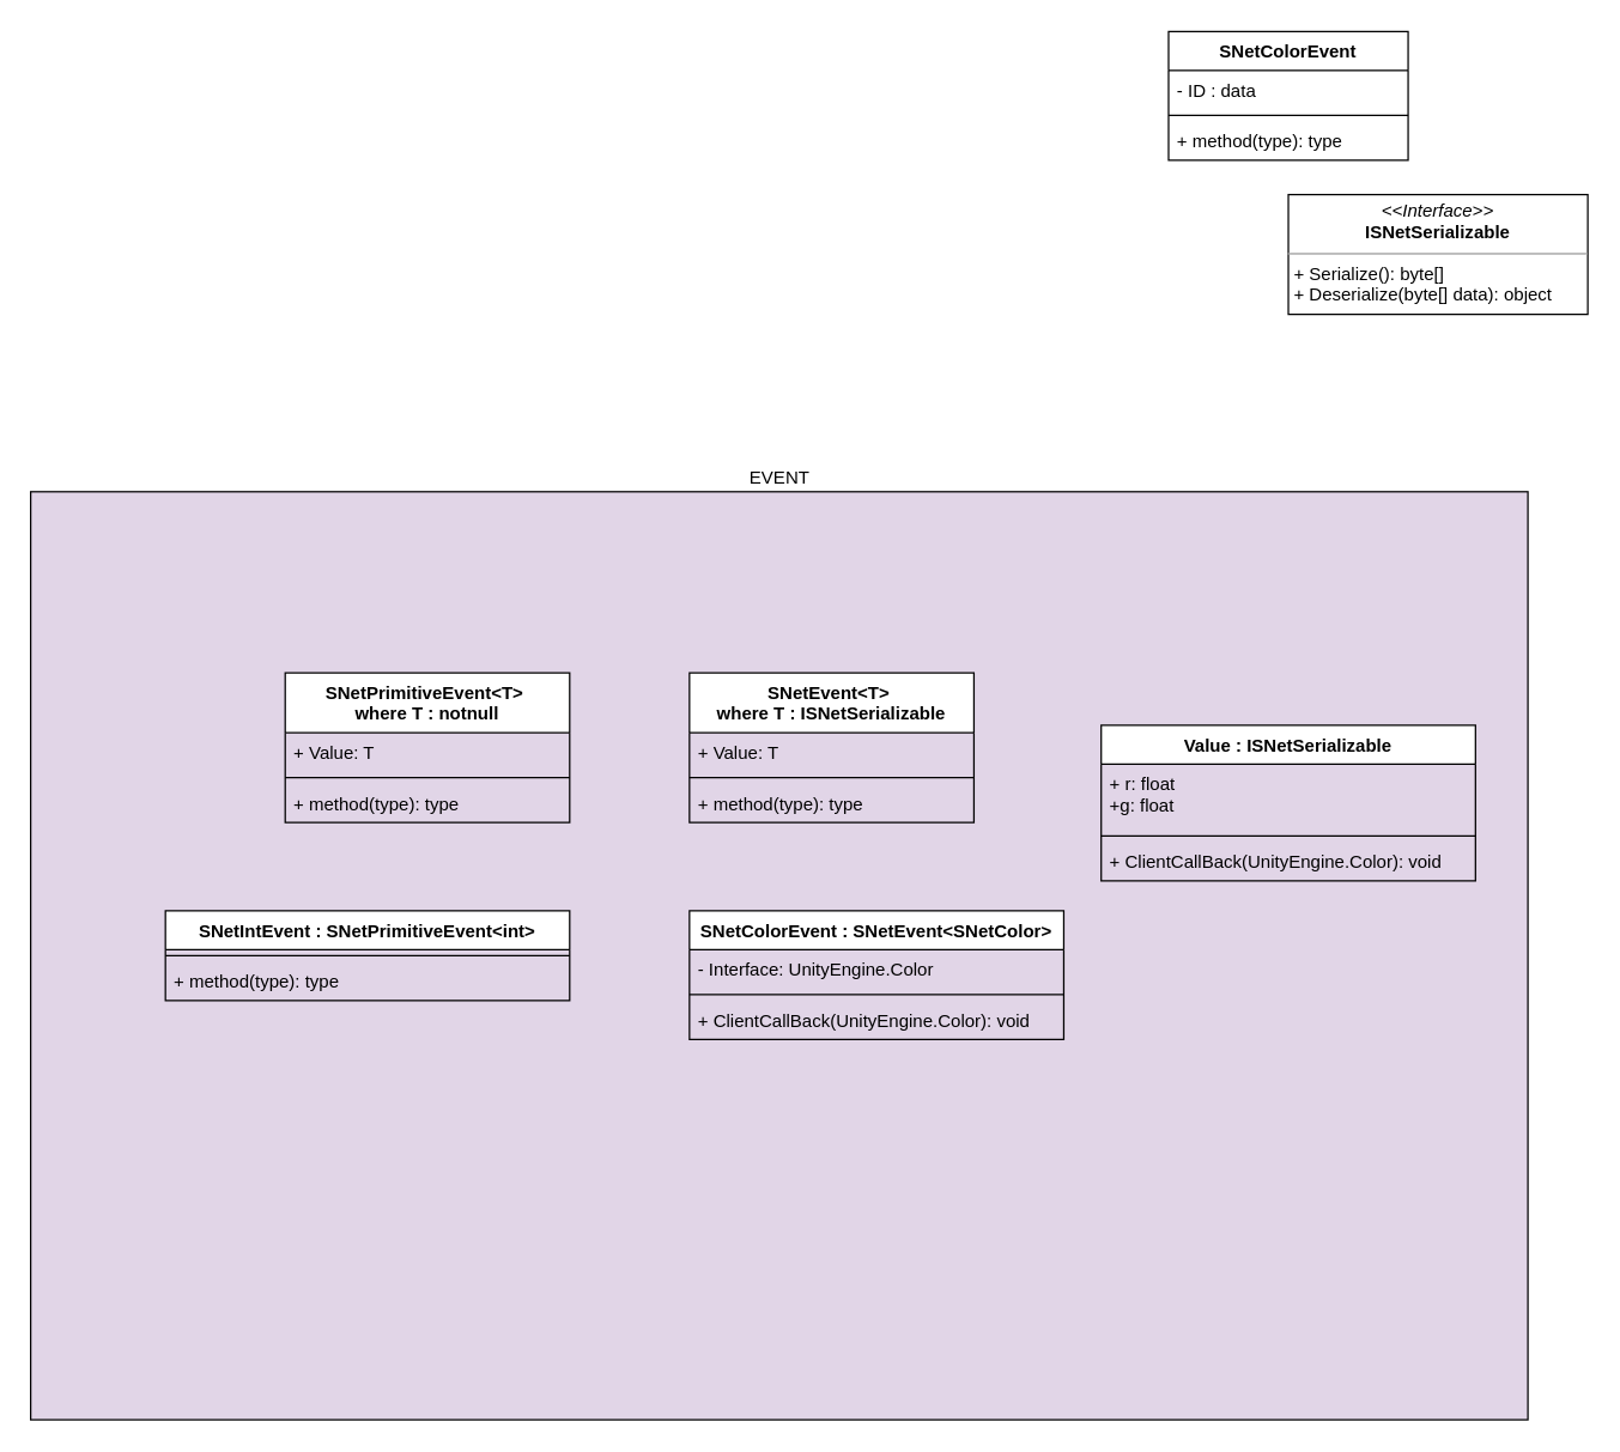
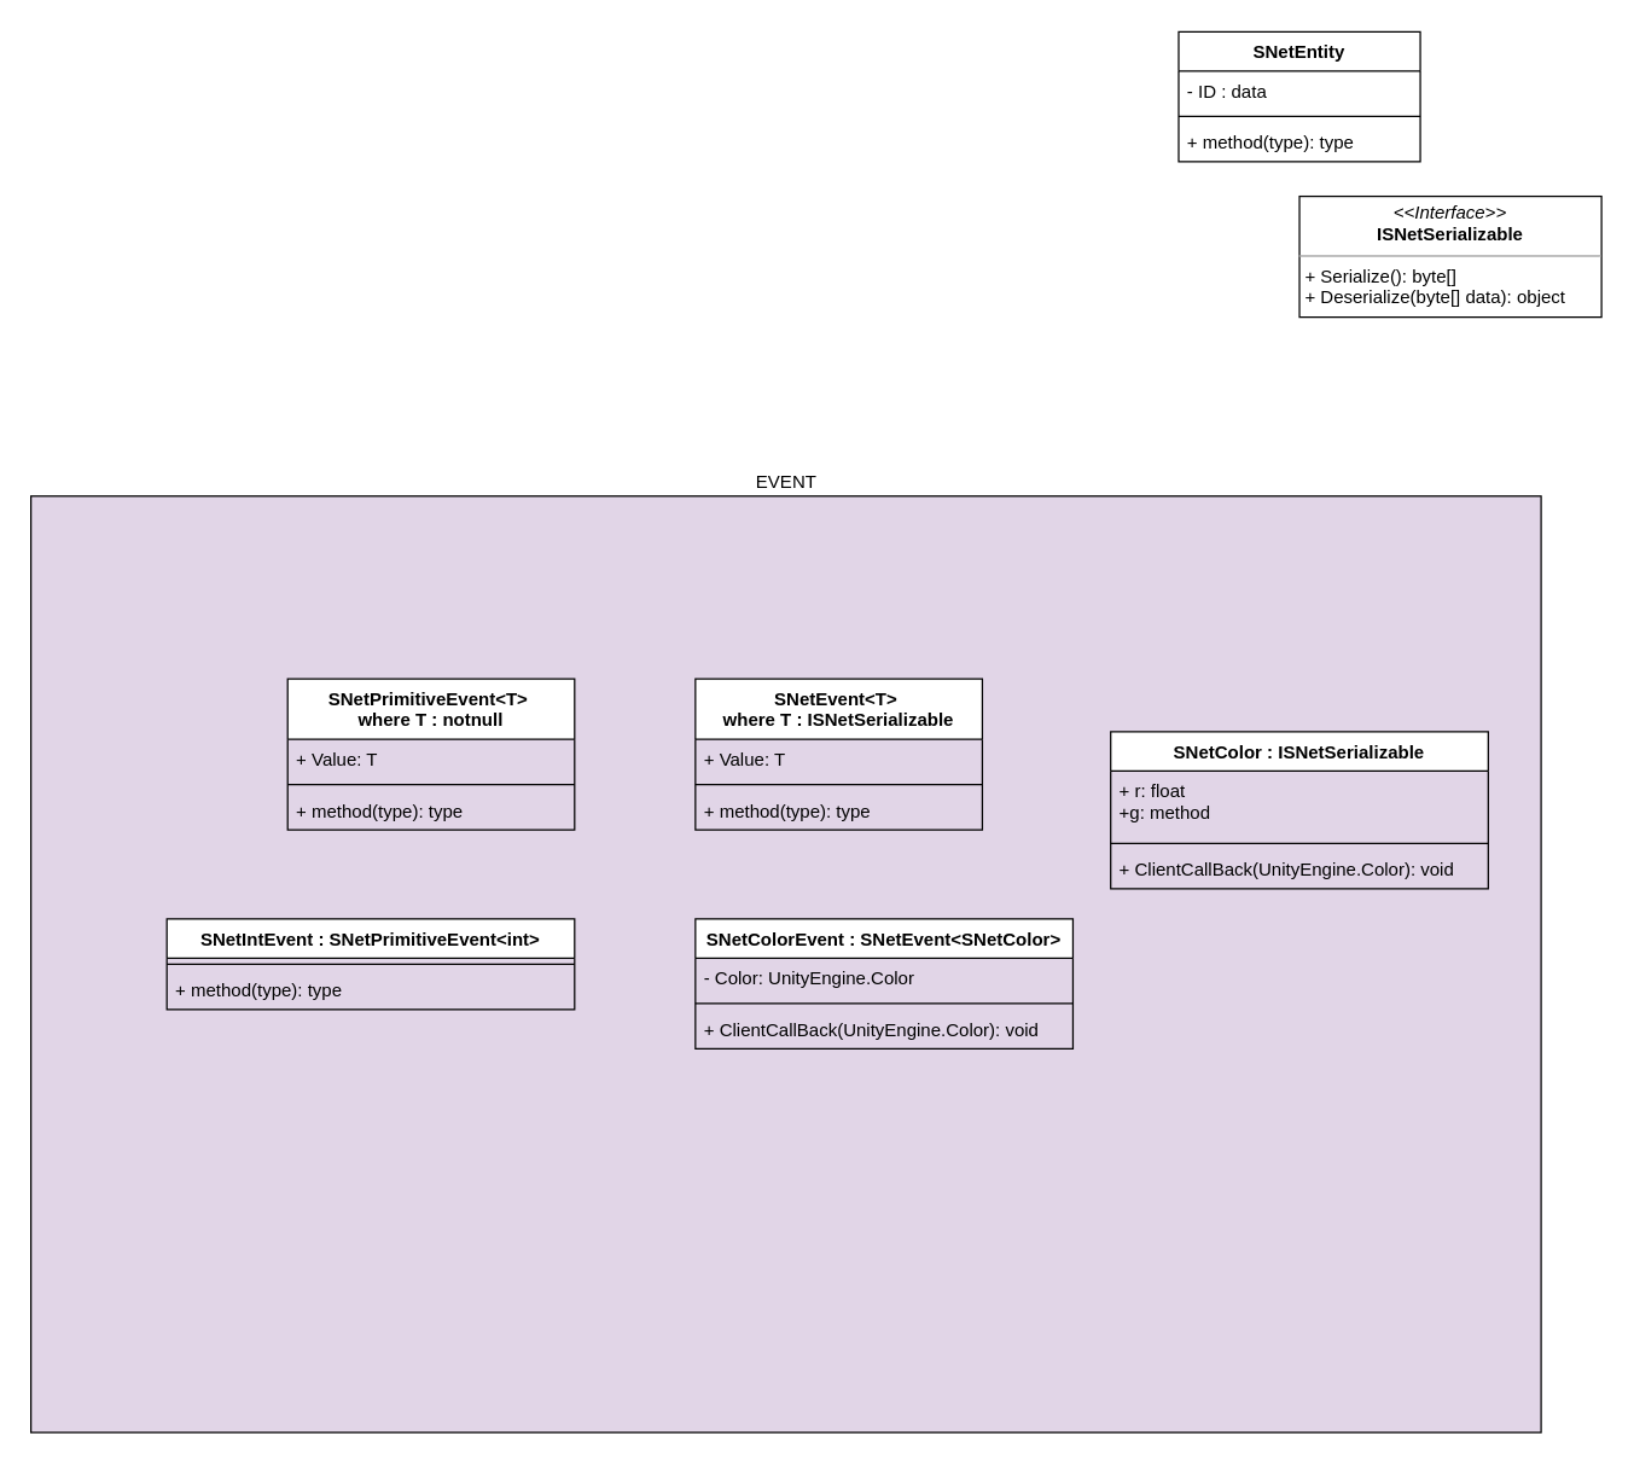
- <mxCell id="3" value="SNetColorEvent" style="swimlane;fontStyle=1;align=center;verticalAlign=top;childLayout=stackLayout;horizontal=1;startSize=26;horizontalStack=0;resizeParent=1;resizeParentMax=0;resizeLast=0;collapsible=1;marginBottom=0;" vertex="1" parent="1"><mxGeometry x="780" y="20.5" width="160" height="86" as="geometry" /></mxCell>
+ <mxCell id="3" value="SNetEntity" style="swimlane;fontStyle=1;align=center;verticalAlign=top;childLayout=stackLayout;horizontal=1;startSize=26;horizontalStack=0;resizeParent=1;resizeParentMax=0;resizeLast=0;collapsible=1;marginBottom=0;" vertex="1" parent="1"><mxGeometry x="780" y="20.5" width="160" height="86" as="geometry" /></mxCell>
- <mxCell id="23" value="Value : ISNetSerializable" style="swimlane;fontStyle=1;align=center;verticalAlign=top;childLayout=stackLayout;horizontal=1;startSize=26;horizontalStack=0;resizeParent=1;resizeParentMax=0;resizeLast=0;collapsible=1;marginBottom=0;" vertex="1" parent="1"><mxGeometry x="735" y="484" width="250" height="104" as="geometry" /></mxCell>
+ <mxCell id="23" value="SNetColor : ISNetSerializable" style="swimlane;fontStyle=1;align=center;verticalAlign=top;childLayout=stackLayout;horizontal=1;startSize=26;horizontalStack=0;resizeParent=1;resizeParentMax=0;resizeLast=0;collapsible=1;marginBottom=0;" vertex="1" parent="1"><mxGeometry x="735" y="484" width="250" height="104" as="geometry" /></mxCell>
- <mxCell id="24" value="+ r: float&#10;+g: float" style="text;strokeColor=none;fillColor=none;align=left;verticalAlign=top;spacingLeft=4;spacingRight=4;overflow=hidden;rotatable=0;points=[[0,0.5],[1,0.5]];portConstraint=eastwest;" vertex="1" parent="23"><mxGeometry y="26" width="250" height="44" as="geometry" /></mxCell>
+ <mxCell id="24" value="+ r: float&#10;+g: method" style="text;strokeColor=none;fillColor=none;align=left;verticalAlign=top;spacingLeft=4;spacingRight=4;overflow=hidden;rotatable=0;points=[[0,0.5],[1,0.5]];portConstraint=eastwest;" vertex="1" parent="23"><mxGeometry y="26" width="250" height="44" as="geometry" /></mxCell>
- <mxCell id="15" value="- Interface: UnityEngine.Color" style="text;strokeColor=none;fillColor=none;align=left;verticalAlign=top;spacingLeft=4;spacingRight=4;overflow=hidden;rotatable=0;points=[[0,0.5],[1,0.5]];portConstraint=eastwest;" vertex="1" parent="14"><mxGeometry y="26" width="250" height="26" as="geometry" /></mxCell>
+ <mxCell id="15" value="- Color: UnityEngine.Color" style="text;strokeColor=none;fillColor=none;align=left;verticalAlign=top;spacingLeft=4;spacingRight=4;overflow=hidden;rotatable=0;points=[[0,0.5],[1,0.5]];portConstraint=eastwest;" vertex="1" parent="14"><mxGeometry y="26" width="250" height="26" as="geometry" /></mxCell>
